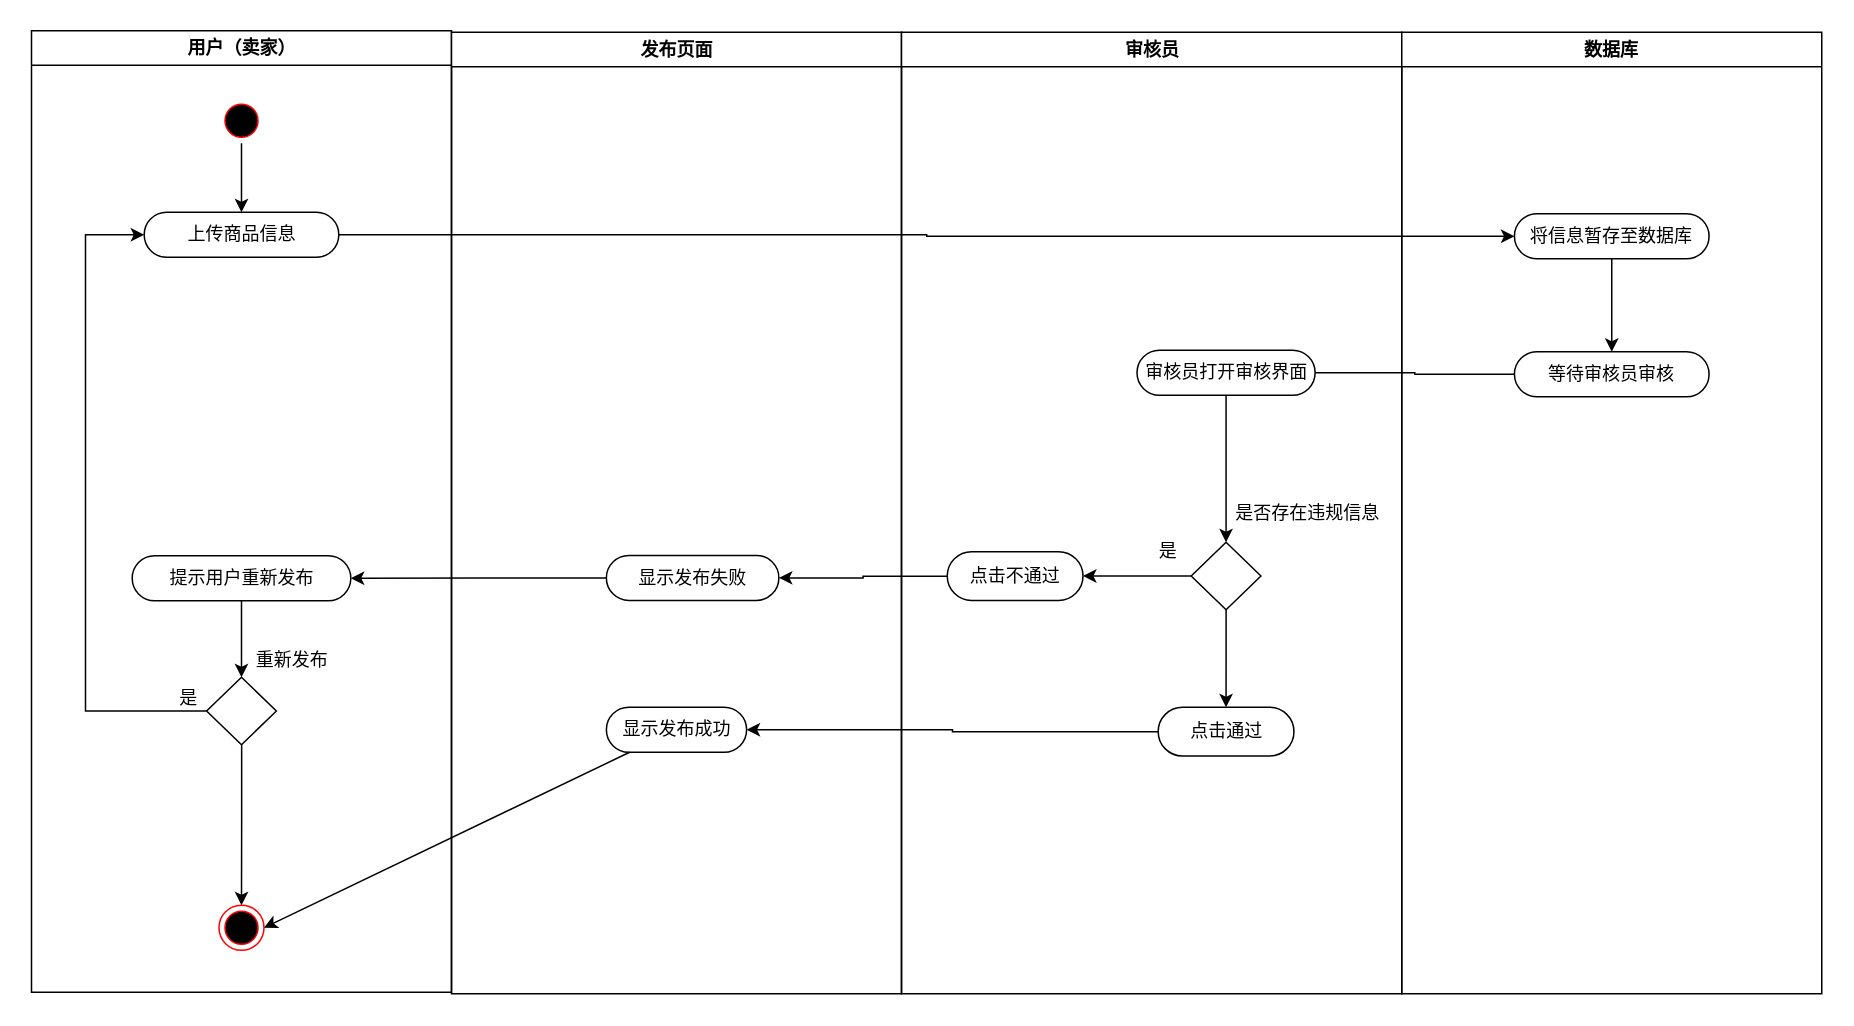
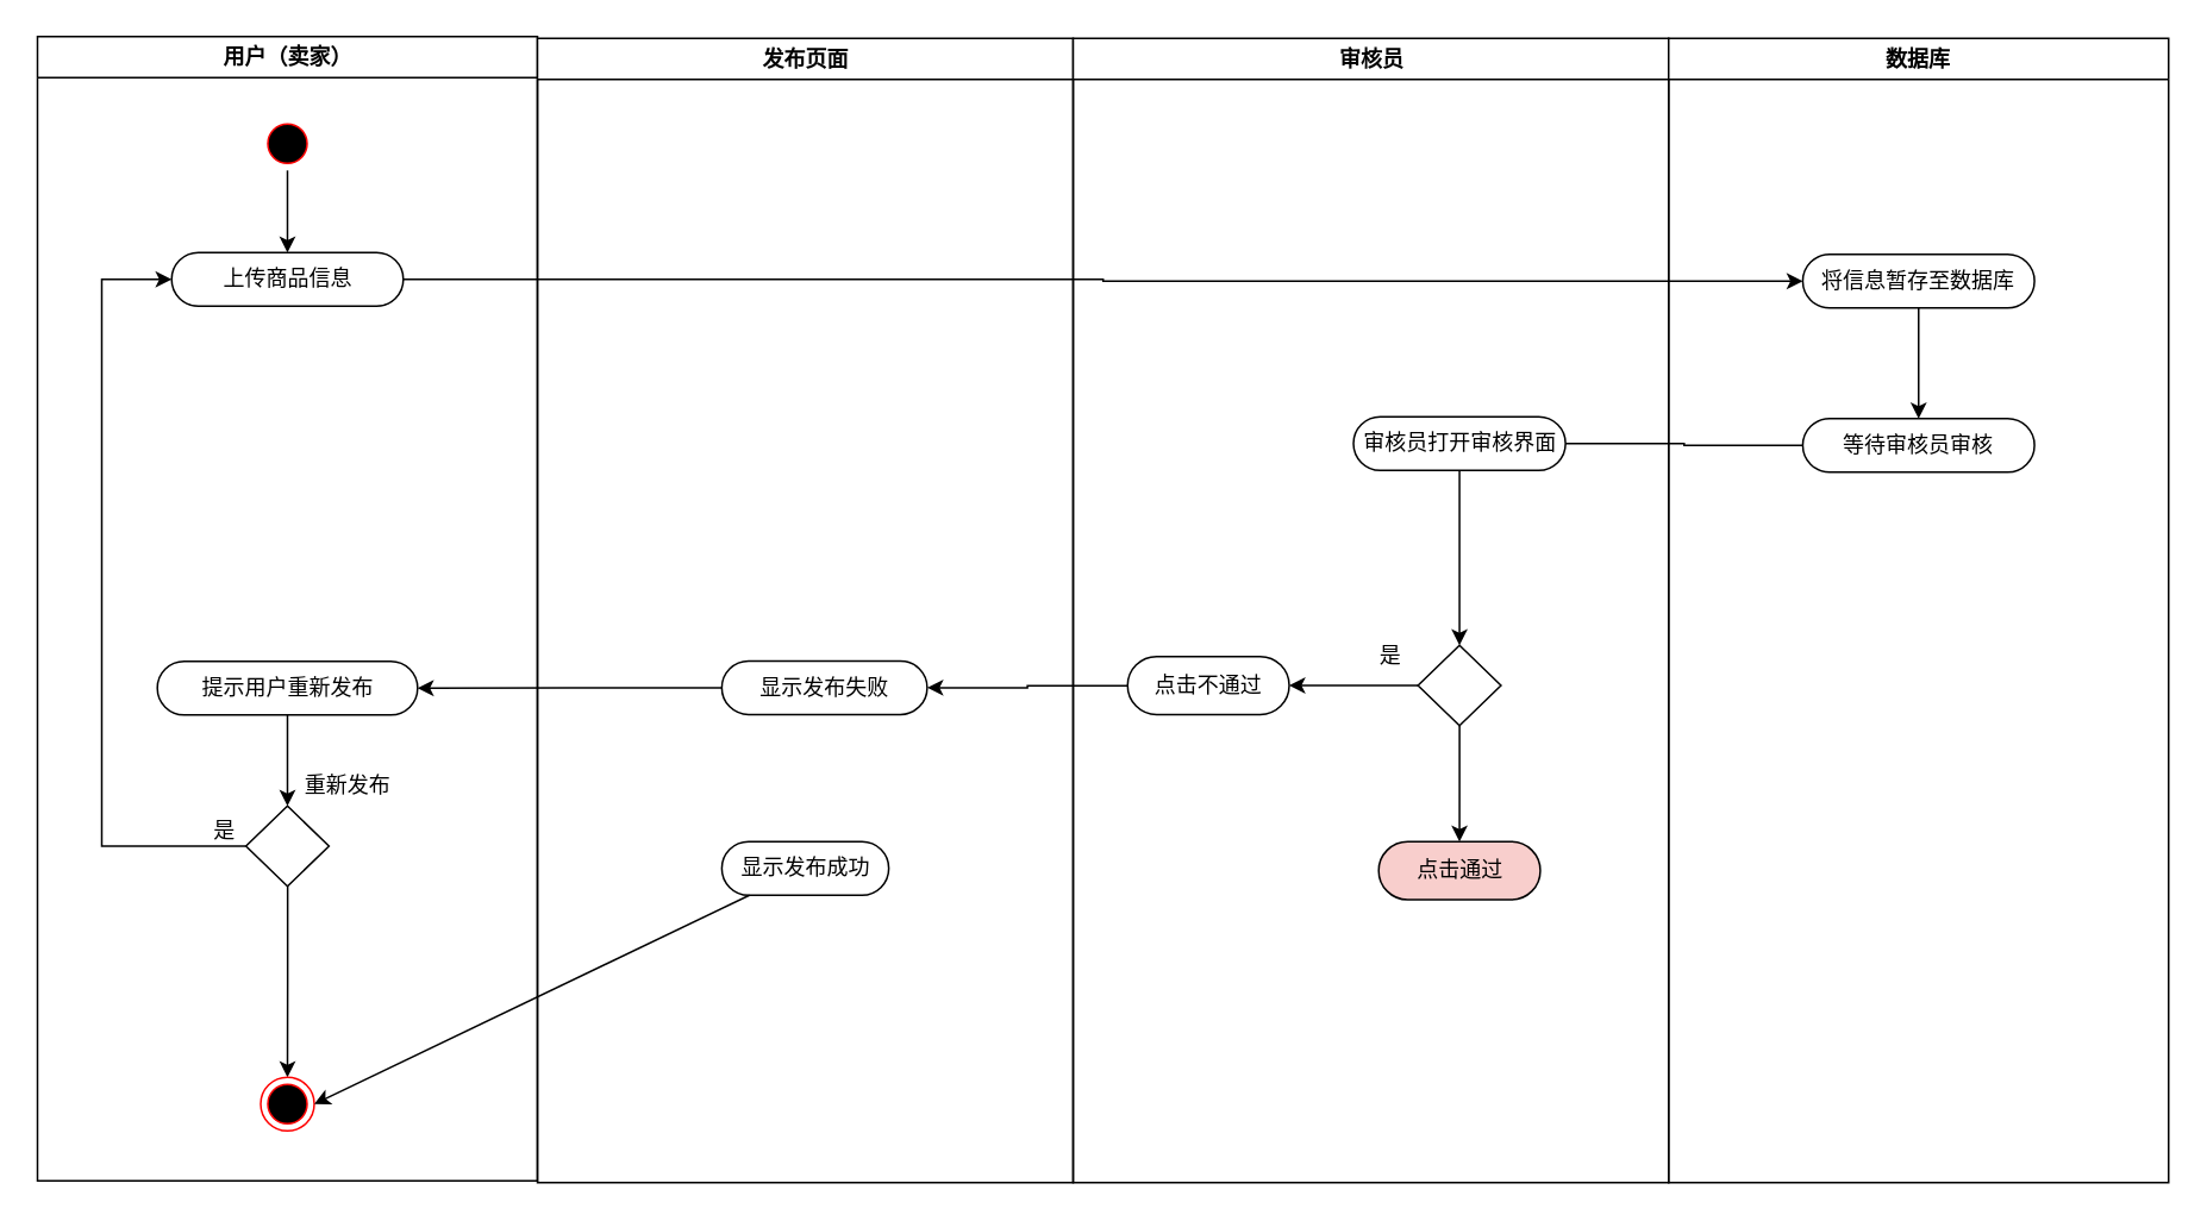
- <mxCell id="22" value="是否存在违规信息" style="text;html=1;align=center;verticalAlign=middle;resizable=0;points=[];autosize=1;strokeColor=none;fillColor=none;" vertex="1" parent="16"><mxGeometry x="217.5" y="311.5" width="106" height="18" as="geometry" /></mxCell>
- <mxCell id="33" style="edgeStyle=orthogonalEdgeStyle;rounded=0;orthogonalLoop=1;jettySize=auto;html=1;entryX=1;entryY=0.5;entryDx=0;entryDy=0;" edge="1" parent="1" source="25" target="15"><mxGeometry relative="1" as="geometry" /></mxCell>
- <mxCell id="25" value="点击通过" style="rounded=1;whiteSpace=wrap;html=1;arcSize=50;" vertex="1" parent="16"><mxGeometry x="171.13" y="450" width="90.5" height="32.5" as="geometry" /></mxCell>
+ <mxCell id="25" value="点击通过" style="rounded=1;whiteSpace=wrap;html=1;arcSize=50;fillColor=#f8cecc;" vertex="1" parent="16"><mxGeometry x="171.13" y="450" width="90.5" height="32.5" as="geometry" /></mxCell>
